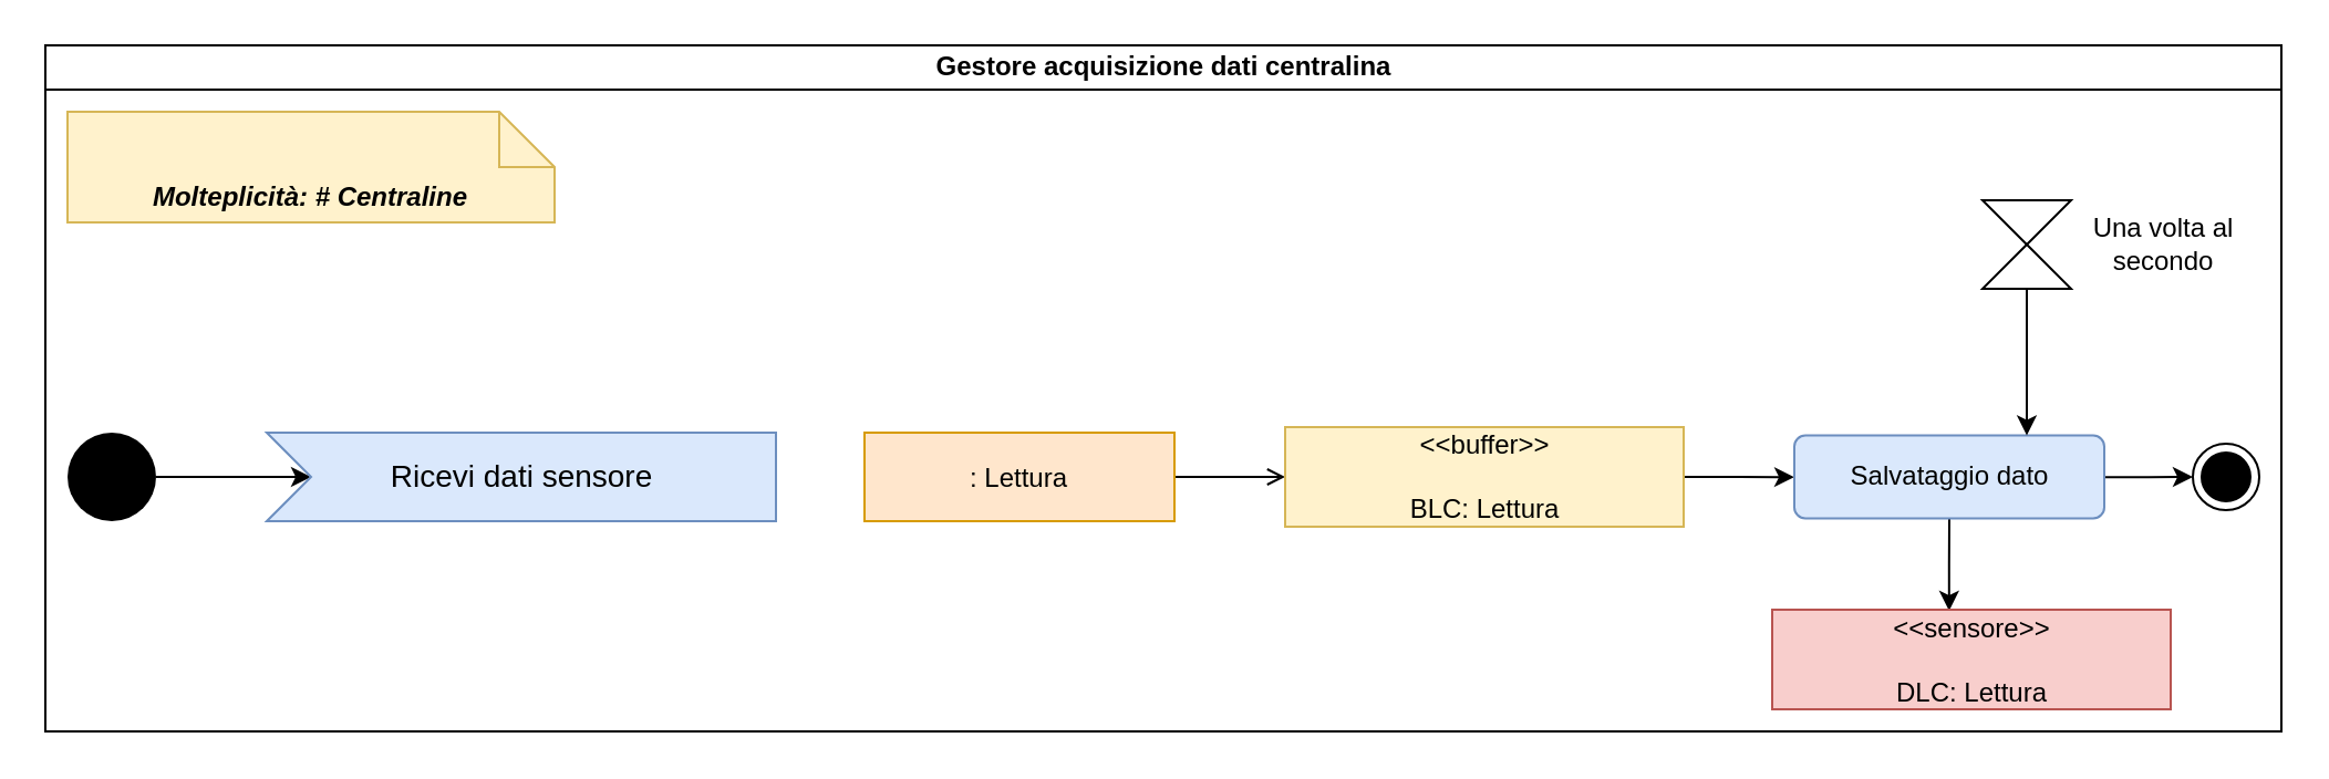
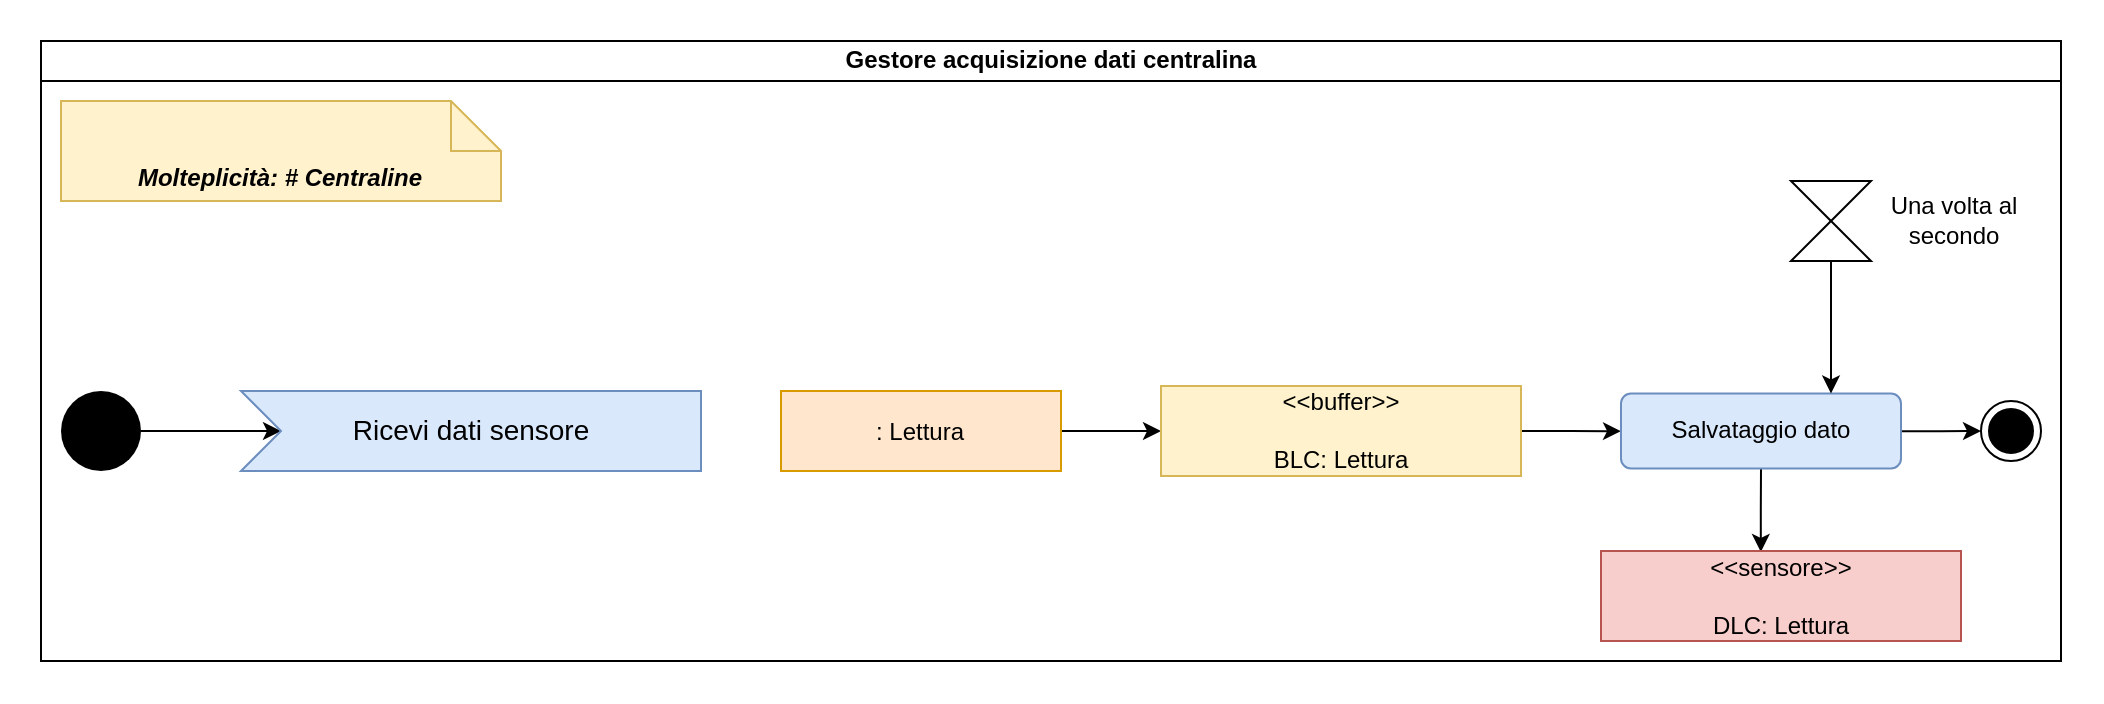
- <mxCell id="7" style="edgeStyle=orthogonalEdgeStyle;rounded=0;orthogonalLoop=1;jettySize=auto;html=1;entryX=0;entryY=0.5;entryDx=0;entryDy=0;endArrow=open;" parent="1" source="8" target="10" edge="1"><mxGeometry relative="1" as="geometry"><mxPoint x="610" y="215" as="targetPoint" /></mxGeometry></mxCell>
+ <mxCell id="7" style="edgeStyle=orthogonalEdgeStyle;rounded=0;orthogonalLoop=1;jettySize=auto;html=1;entryX=0;entryY=0.5;entryDx=0;entryDy=0;" parent="1" source="8" target="10" edge="1"><mxGeometry relative="1" as="geometry"><mxPoint x="610" y="215" as="targetPoint" /></mxGeometry></mxCell>
